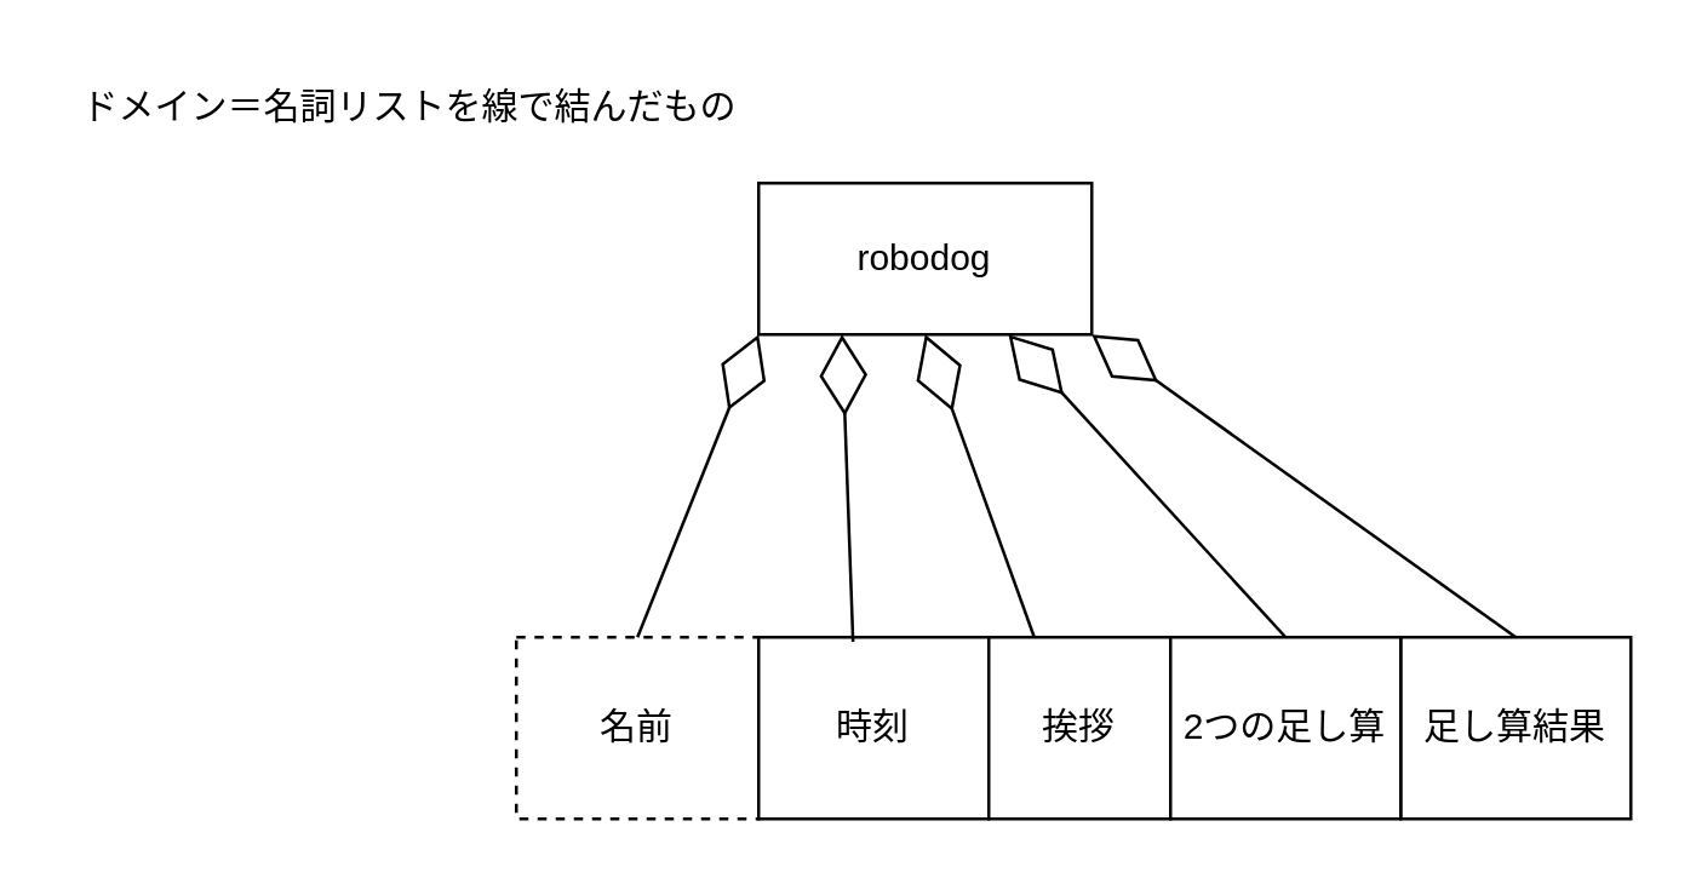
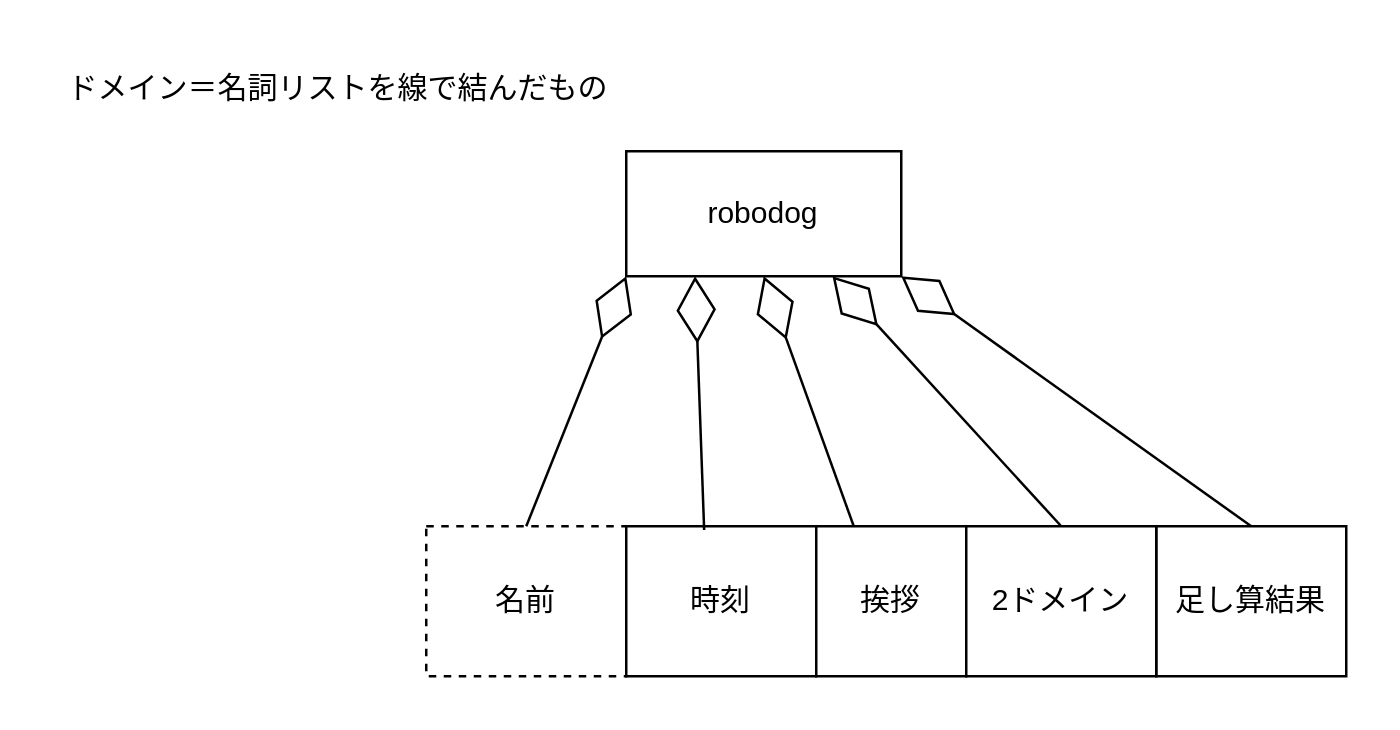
- <mxCell id="12" value="2つの足し算" style="rounded=0;whiteSpace=wrap;html=1;" vertex="1" parent="1"><mxGeometry x="386" y="210" width="76" height="60" as="geometry" /></mxCell>
+ <mxCell id="12" value="2ドメイン" style="rounded=0;whiteSpace=wrap;html=1;" vertex="1" parent="1"><mxGeometry x="386" y="210" width="76" height="60" as="geometry" /></mxCell>
